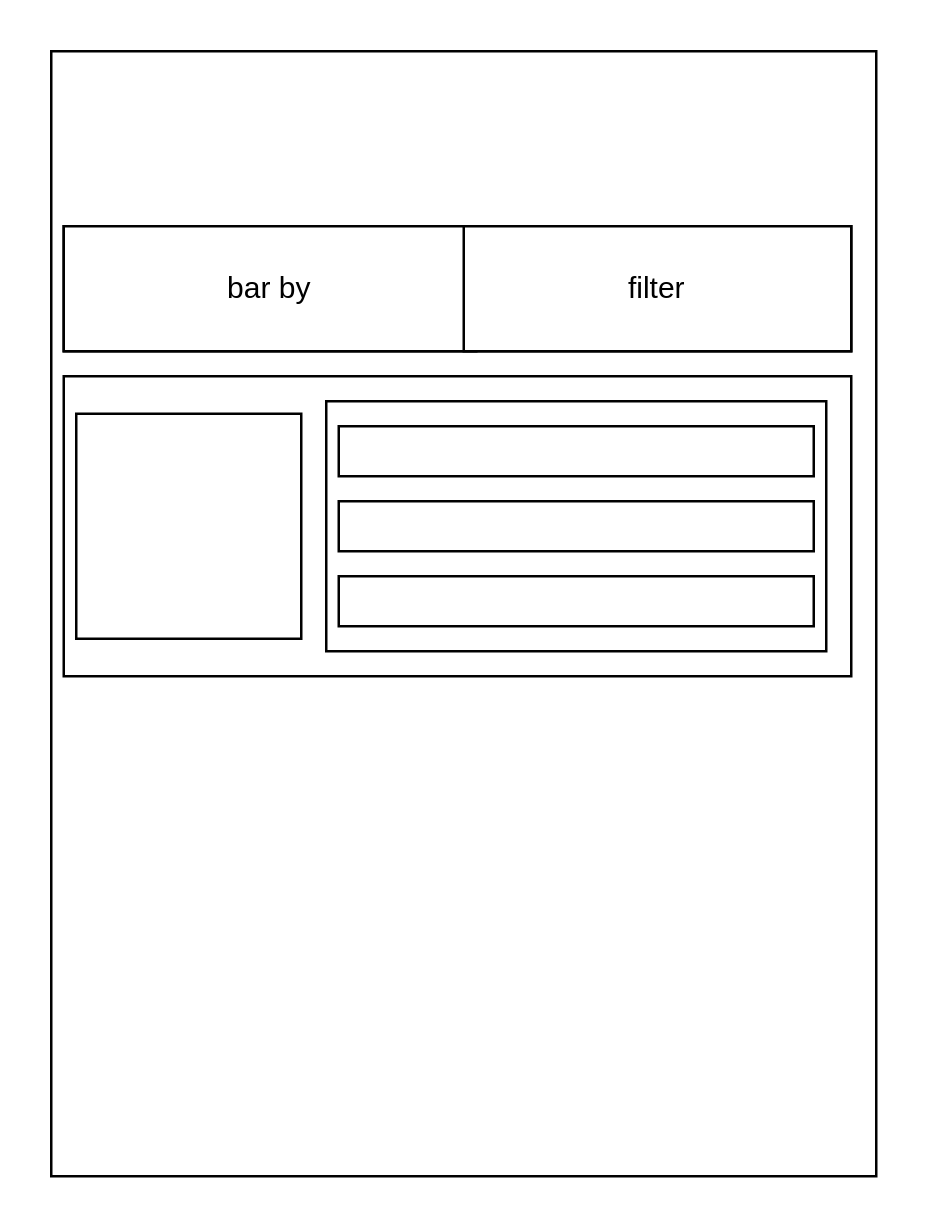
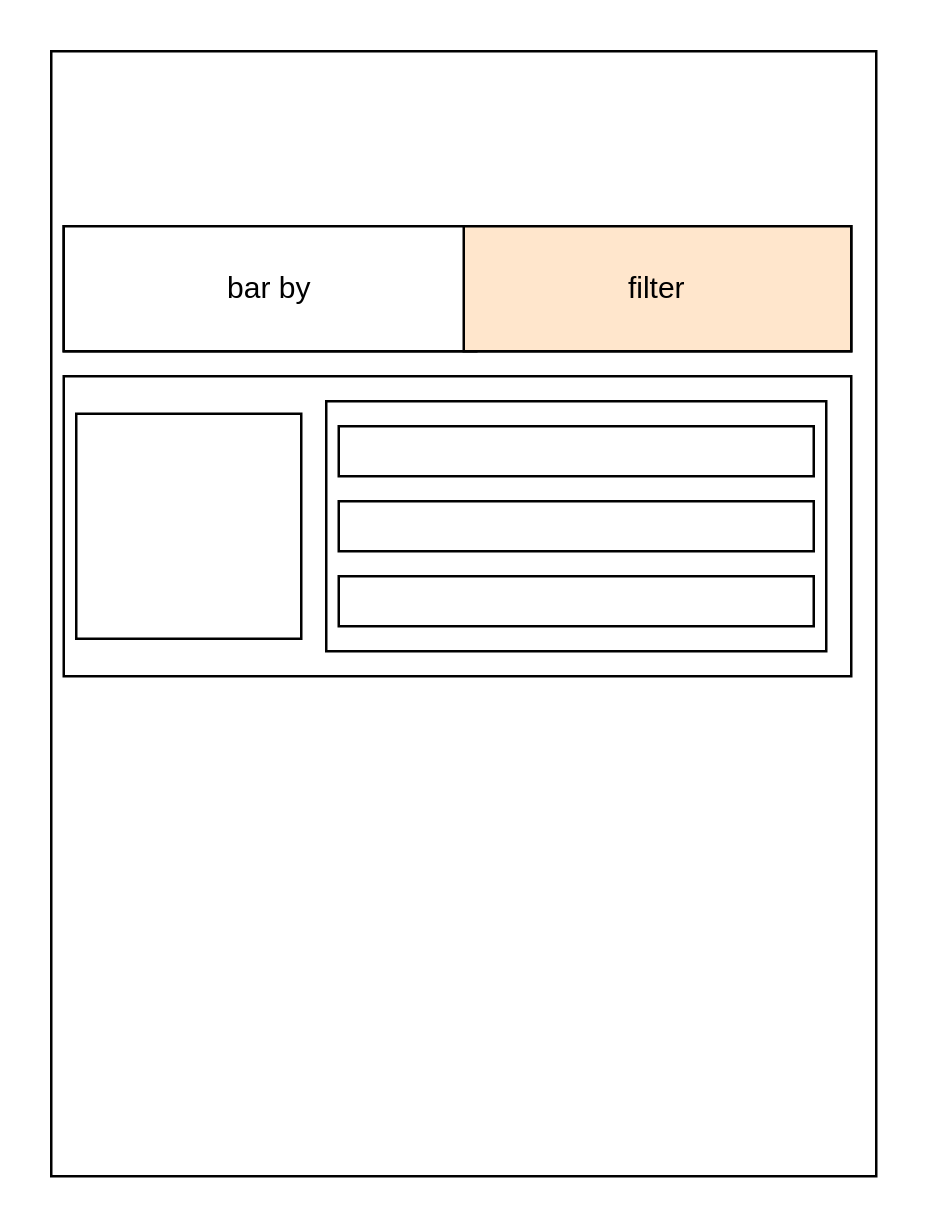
- <mxCell id="5" value="filter" style="rounded=0;whiteSpace=wrap;html=1;" vertex="1" parent="1"><mxGeometry x="185" y="90" width="155" height="50" as="geometry" /></mxCell>
+ <mxCell id="5" value="filter" style="rounded=0;whiteSpace=wrap;html=1;fillColor=#ffe6cc;" vertex="1" parent="1"><mxGeometry x="185" y="90" width="155" height="50" as="geometry" /></mxCell>
